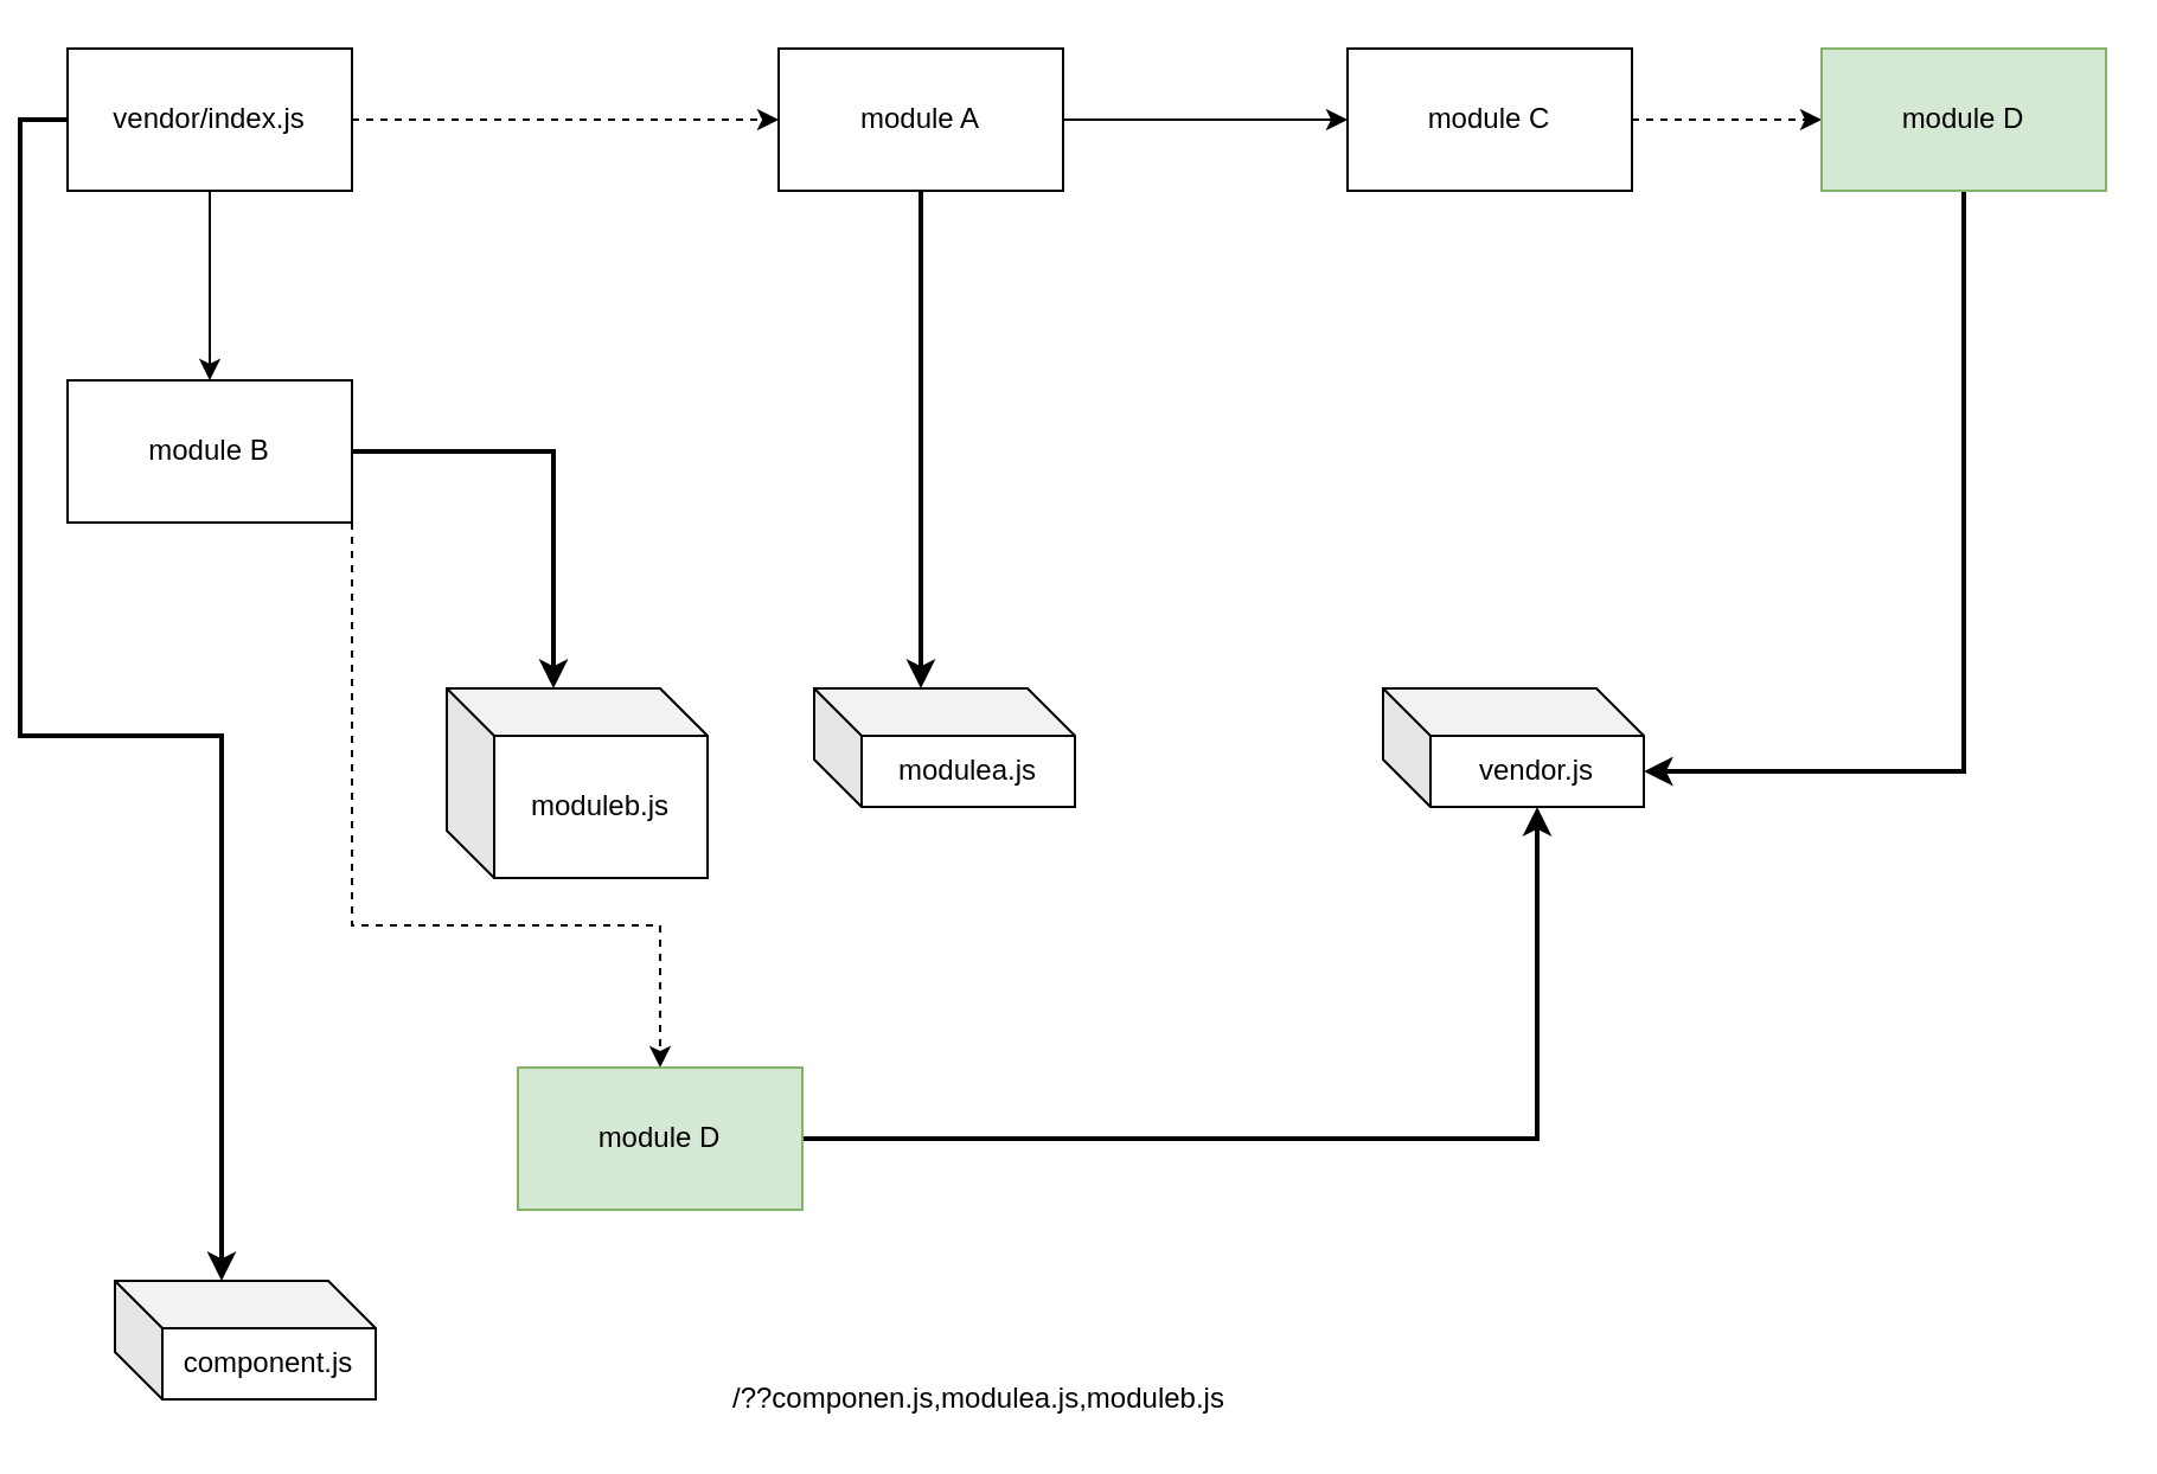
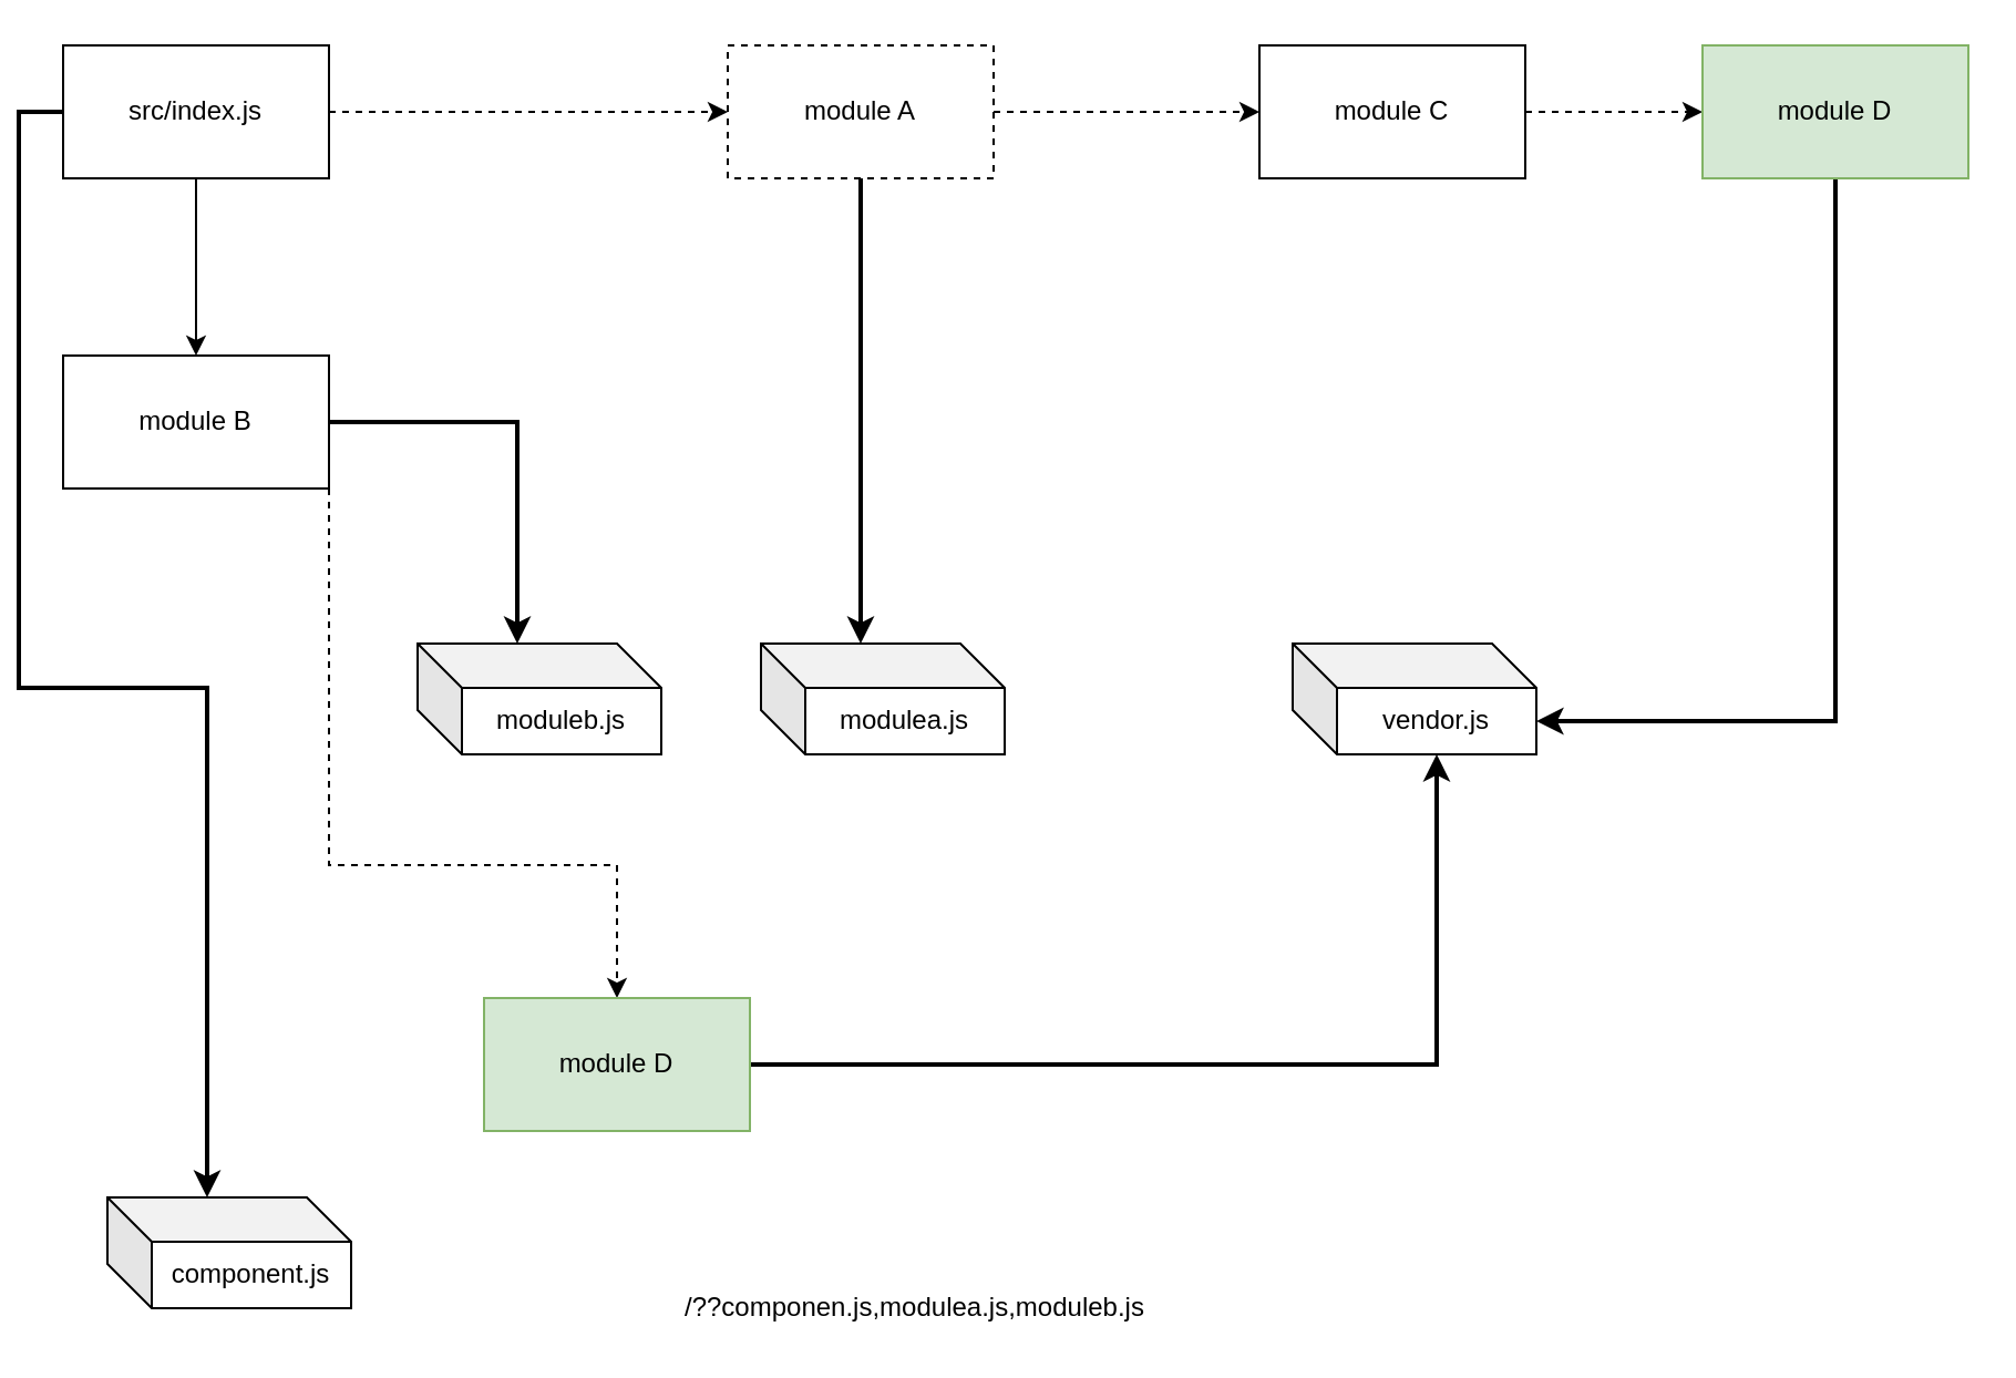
- <mxCell id="5" value="vendor/index.js" style="rounded=0;whiteSpace=wrap;html=1;" vertex="1" parent="1"><mxGeometry x="20" y="20" width="120" height="60" as="geometry" /></mxCell>
+ <mxCell id="5" value="src/index.js" style="rounded=0;whiteSpace=wrap;html=1;" vertex="1" parent="1"><mxGeometry x="20" y="20" width="120" height="60" as="geometry" /></mxCell>
- <mxCell id="13" value="module A" style="rounded=0;whiteSpace=wrap;html=1;" vertex="1" parent="1"><mxGeometry x="320" y="20" width="120" height="60" as="geometry" /></mxCell>
+ <mxCell id="13" value="module A" style="rounded=0;whiteSpace=wrap;html=1;dashed=1;" vertex="1" parent="1"><mxGeometry x="320" y="20" width="120" height="60" as="geometry" /></mxCell>
- <mxCell id="11" value="" style="edgeStyle=orthogonalEdgeStyle;rounded=0;orthogonalLoop=1;jettySize=auto;html=1;dashed=0;" edge="1" parent="1" source="13" target="15"><mxGeometry relative="1" as="geometry" /></mxCell>
+ <mxCell id="11" value="" style="edgeStyle=orthogonalEdgeStyle;rounded=0;orthogonalLoop=1;jettySize=auto;html=1;dashed=1;" edge="1" parent="1" source="13" target="15"><mxGeometry relative="1" as="geometry" /></mxCell>
- <mxCell id="20" value="moduleb.js" style="shape=cube;whiteSpace=wrap;html=1;boundedLbl=1;backgroundOutline=1;darkOpacity=0.05;darkOpacity2=0.1;" vertex="1" parent="1"><mxGeometry x="180" y="290" width="110" height="80" as="geometry" /></mxCell>
+ <mxCell id="20" value="moduleb.js" style="shape=cube;whiteSpace=wrap;html=1;boundedLbl=1;backgroundOutline=1;darkOpacity=0.05;darkOpacity2=0.1;" vertex="1" parent="1"><mxGeometry x="180" y="290" width="110" height="50" as="geometry" /></mxCell>
